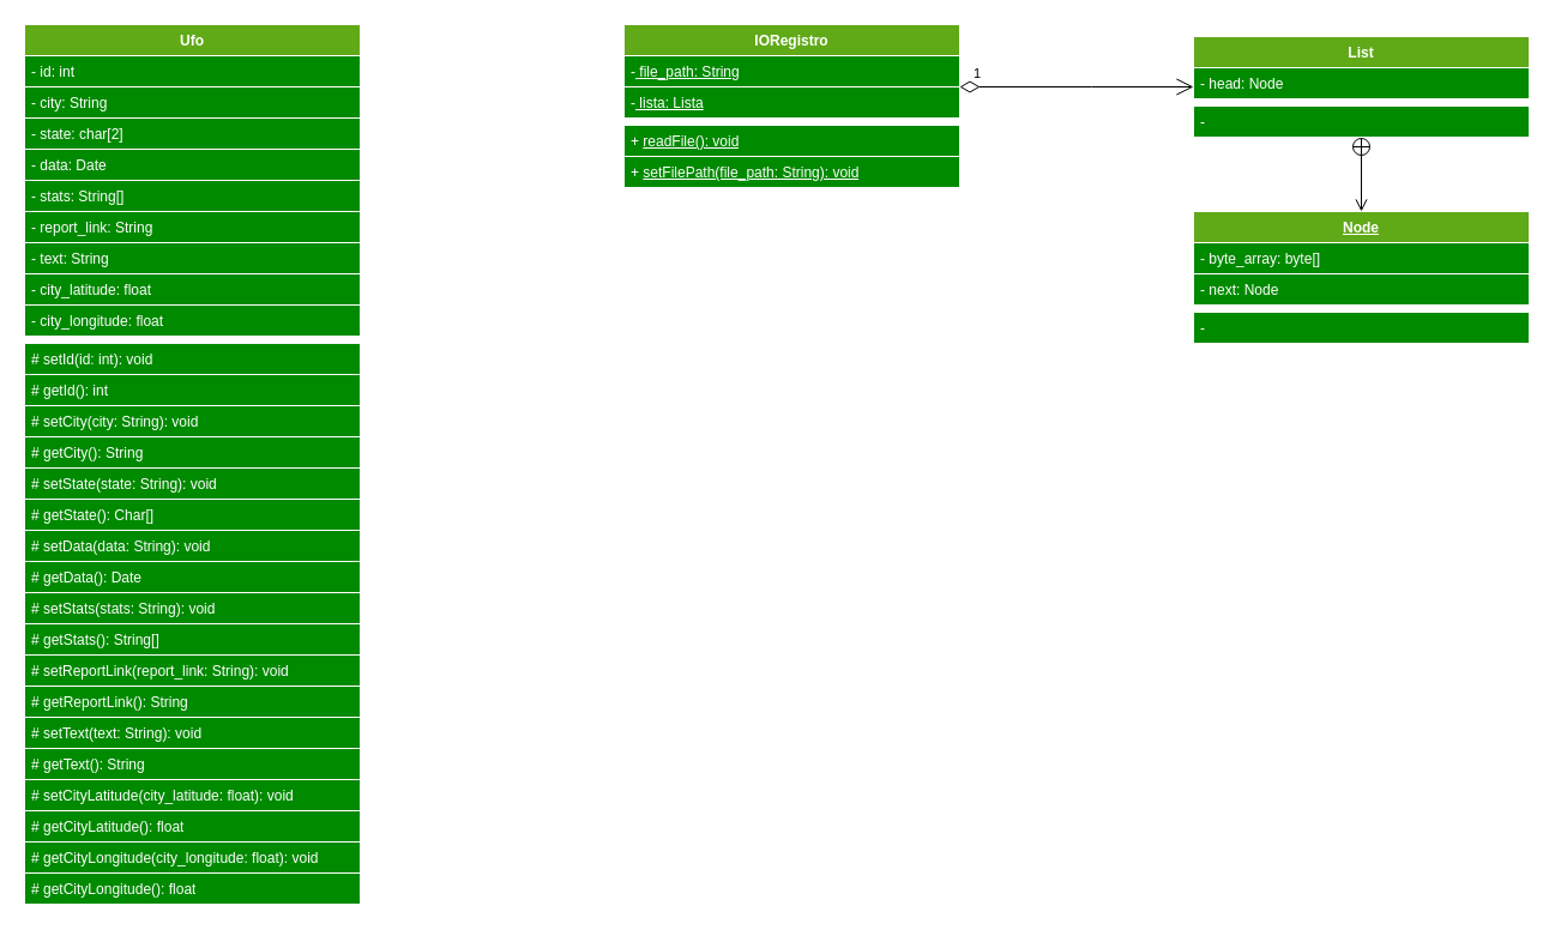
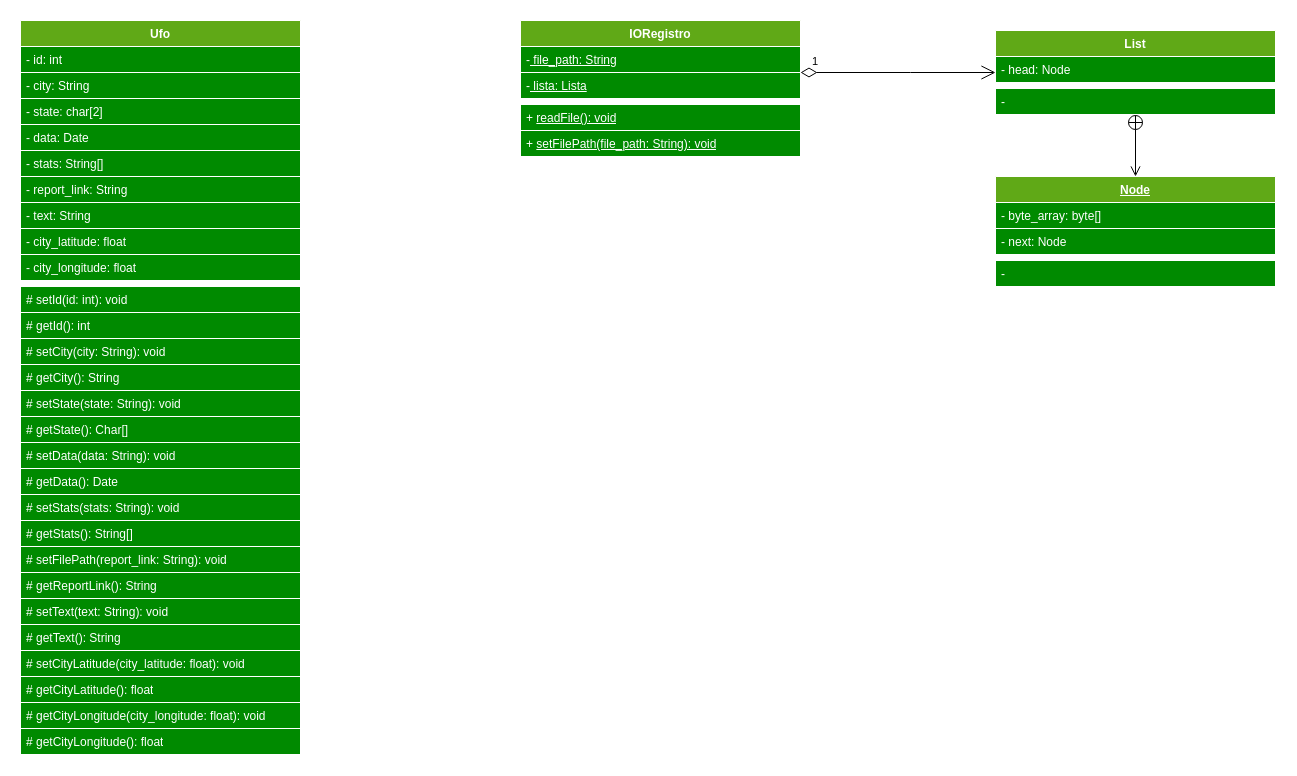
- <mxCell id="23" value="# setReportLink(report_link: String): void" style="text;strokeColor=#FFFFFF;fillColor=#008a00;align=left;verticalAlign=top;spacingLeft=4;spacingRight=4;overflow=hidden;rotatable=0;points=[[0,0.5],[1,0.5]];portConstraint=eastwest;whiteSpace=wrap;html=1;fontColor=#ffffff;swimlaneFillColor=#008A00;strokeWidth=1;shadow=0;labelBorderColor=none;" parent="2" vertex="1"><mxGeometry y="526" width="280" height="26" as="geometry" /></mxCell>
+ <mxCell id="23" value="# setFilePath(report_link: String): void" style="text;strokeColor=#FFFFFF;fillColor=#008a00;align=left;verticalAlign=top;spacingLeft=4;spacingRight=4;overflow=hidden;rotatable=0;points=[[0,0.5],[1,0.5]];portConstraint=eastwest;whiteSpace=wrap;html=1;fontColor=#ffffff;swimlaneFillColor=#008A00;strokeWidth=1;shadow=0;labelBorderColor=none;" parent="2" vertex="1"><mxGeometry y="526" width="280" height="26" as="geometry" /></mxCell>
